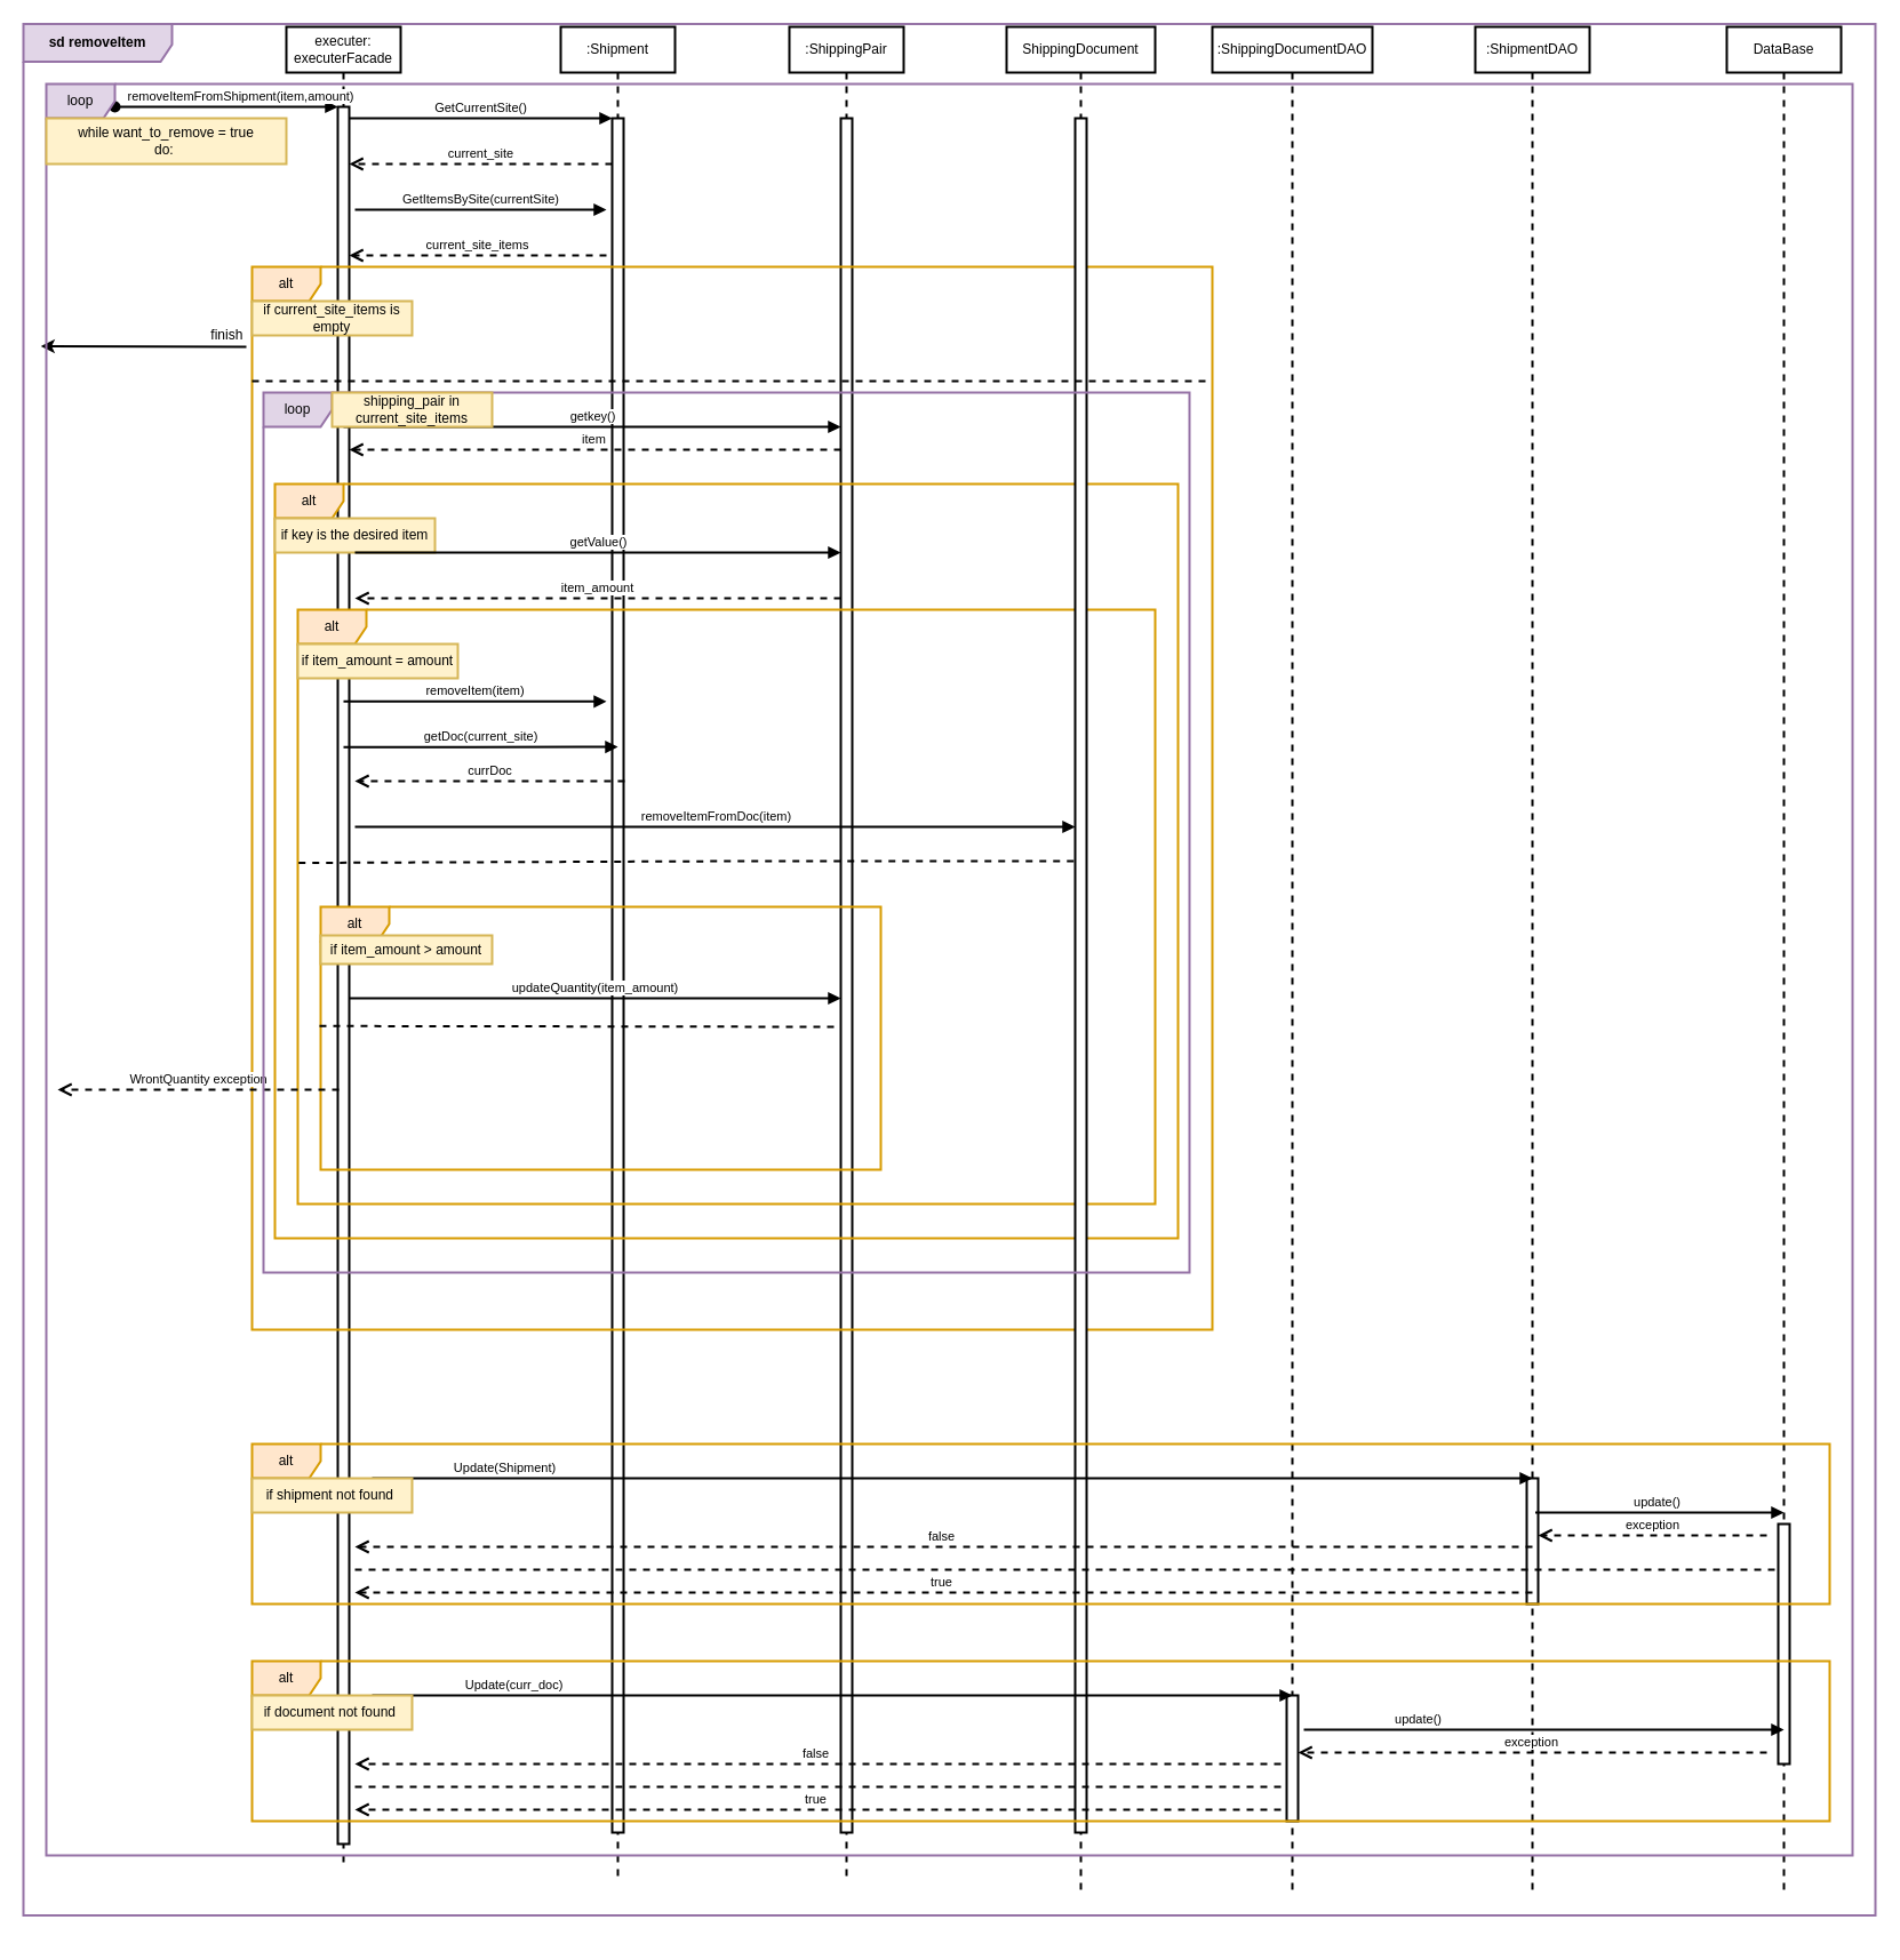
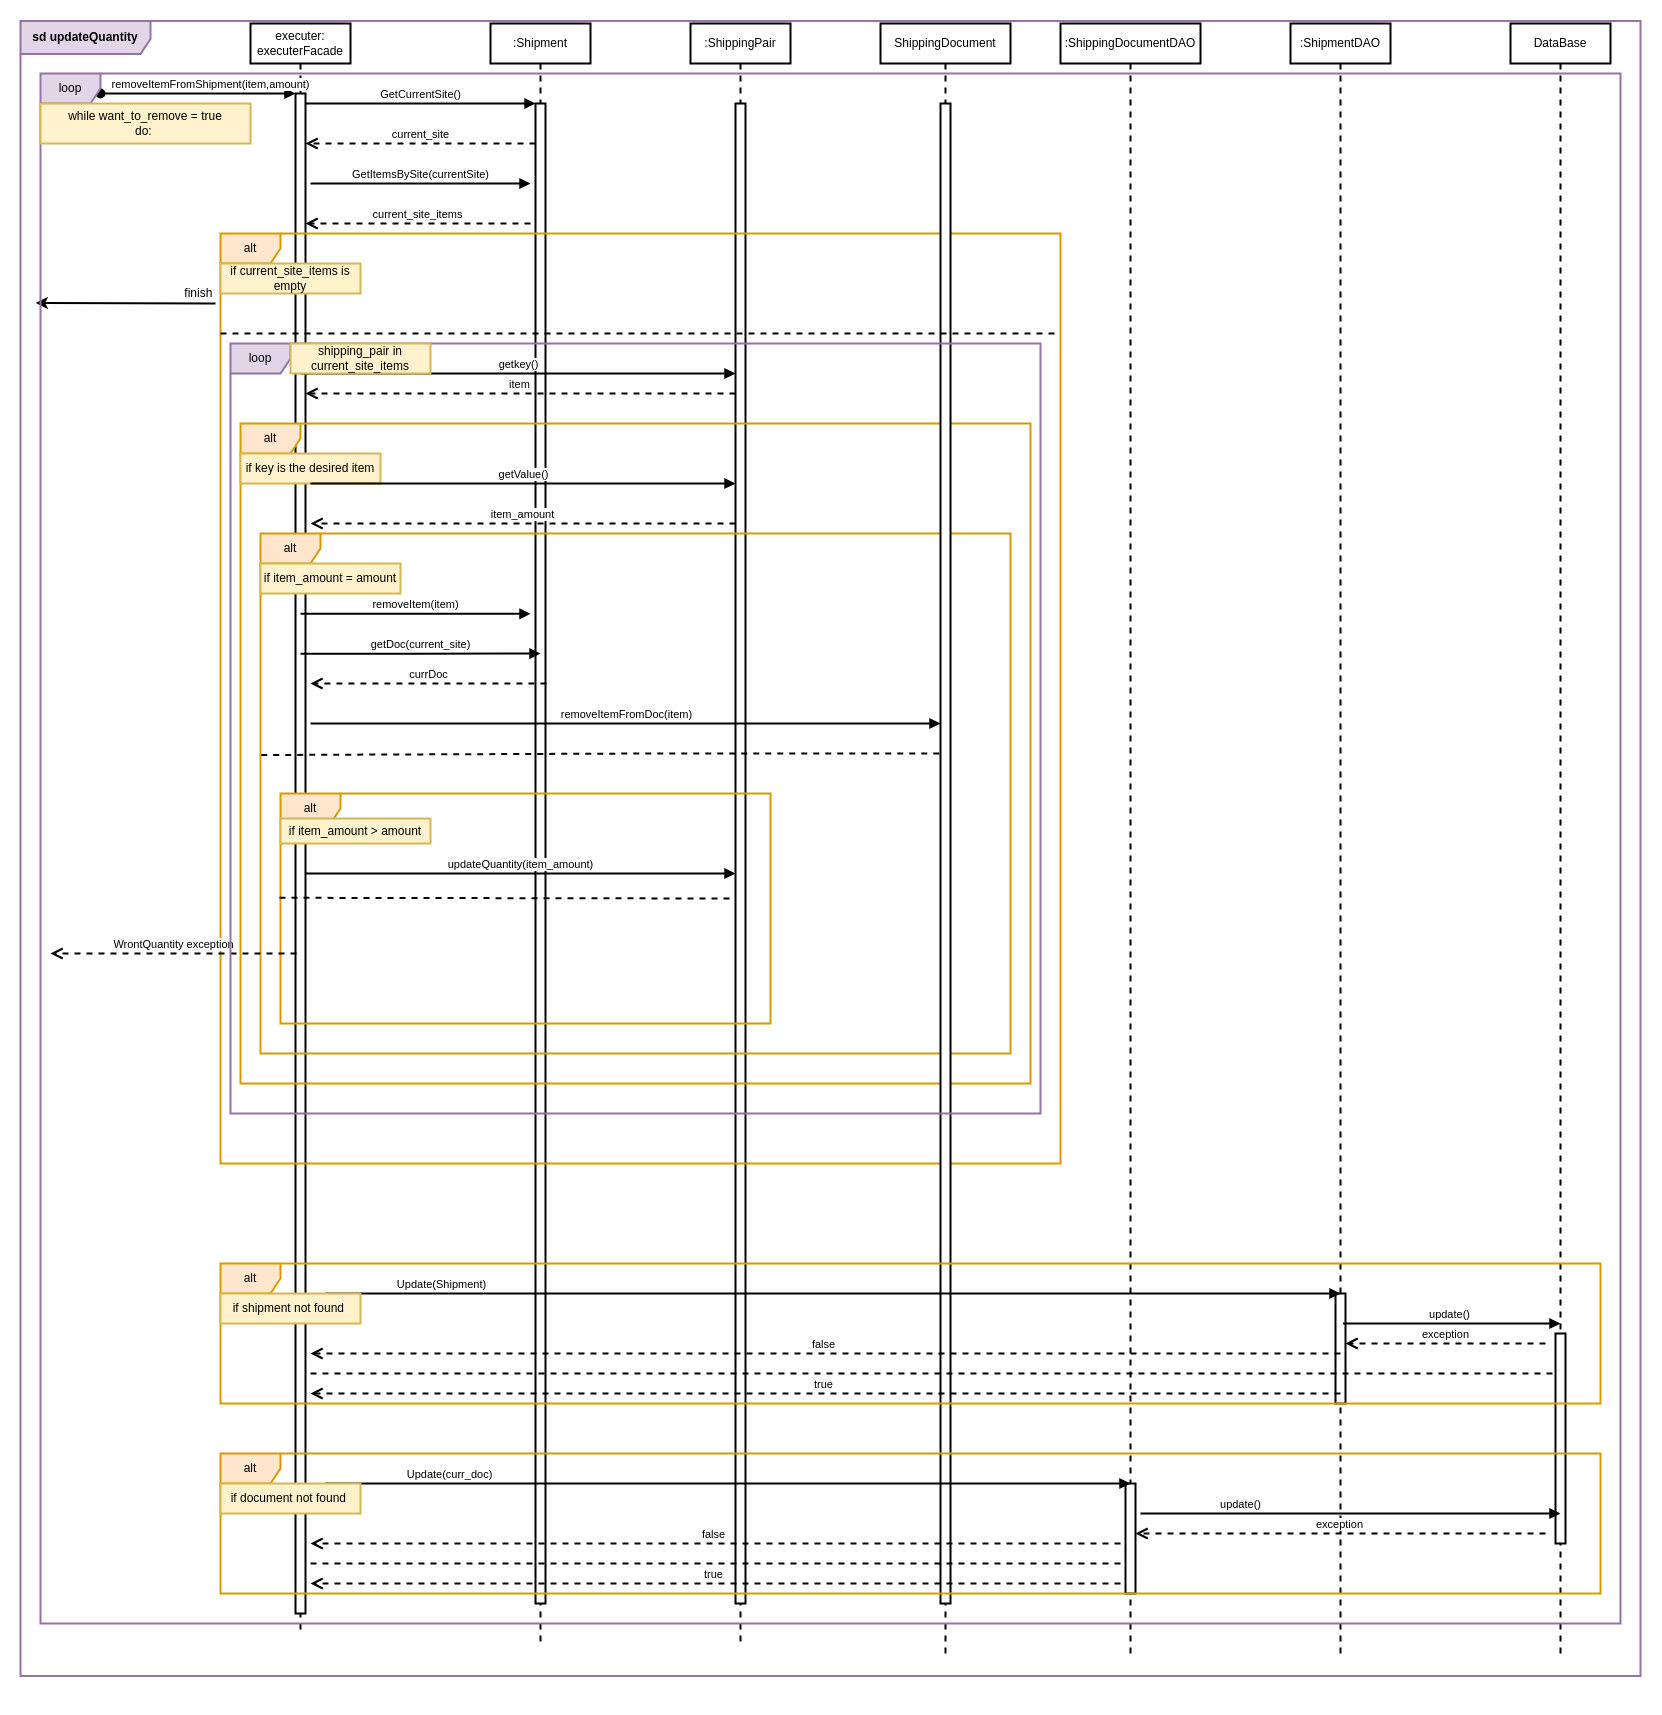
- <mxCell id="64" value="&lt;b style=&quot;border-color: var(--border-color);&quot;&gt;sd removeItem&lt;/b&gt;" style="shape=umlFrame;whiteSpace=wrap;html=1;pointerEvents=0;strokeWidth=2;fillColor=#e1d5e7;strokeColor=#9673a6;width=130;height=33;" vertex="1" parent="1"><mxGeometry x="20" y="20.5" width="1620" height="1655" as="geometry" /></mxCell>
+ <mxCell id="64" value="&lt;b style=&quot;border-color: var(--border-color);&quot;&gt;sd updateQuantity&lt;/b&gt;" style="shape=umlFrame;whiteSpace=wrap;html=1;pointerEvents=0;strokeWidth=2;fillColor=#e1d5e7;strokeColor=#9673a6;width=130;height=33;" vertex="1" parent="1"><mxGeometry x="20" y="20.5" width="1620" height="1655" as="geometry" /></mxCell>
